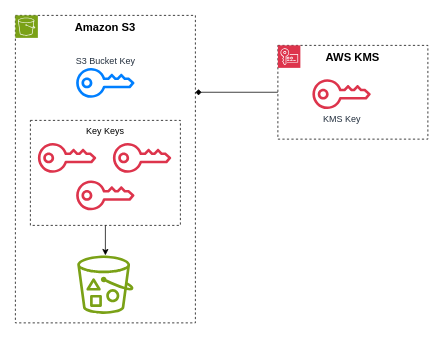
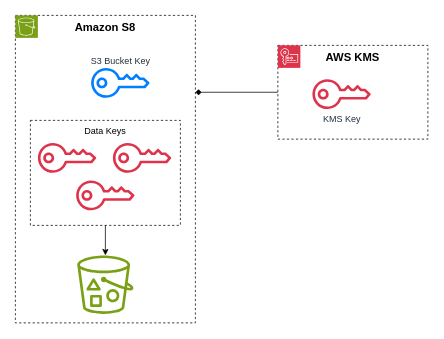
- <mxCell id="2" value="Amazon S3" style="rounded=0;whiteSpace=wrap;html=1;fillColor=none;dashed=1;verticalAlign=top;fontStyle=1;fontSize=15;" vertex="1" parent="1"><mxGeometry x="20" y="20" width="240" height="410" as="geometry" /></mxCell>
+ <mxCell id="2" value="Amazon S8" style="rounded=0;whiteSpace=wrap;html=1;fillColor=none;dashed=1;verticalAlign=top;fontStyle=1;fontSize=15;" vertex="1" parent="1"><mxGeometry x="20" y="20" width="240" height="410" as="geometry" /></mxCell>
- <mxCell id="8" value="S3 Bucket Key" style="sketch=0;outlineConnect=0;fontColor=#232F3E;gradientColor=none;fillColor=#007FFF;strokeColor=none;dashed=0;verticalLabelPosition=top;verticalAlign=bottom;align=center;html=1;fontSize=12;fontStyle=0;aspect=fixed;pointerEvents=1;shape=mxgraph.aws4.addon;labelPosition=center;" vertex="1" parent="1"><mxGeometry x="101" y="90" width="78" height="40" as="geometry" /></mxCell>
+ <mxCell id="8" value="S3 Bucket Key" style="sketch=0;outlineConnect=0;fontColor=#232F3E;gradientColor=none;fillColor=#007FFF;strokeColor=none;dashed=0;verticalLabelPosition=top;verticalAlign=bottom;align=center;html=1;fontSize=12;fontStyle=0;aspect=fixed;pointerEvents=1;shape=mxgraph.aws4.addon;labelPosition=center;" vertex="1" parent="1"><mxGeometry x="121" y="90" width="78" height="40" as="geometry" /></mxCell>
- <mxCell id="4" value="Key Keys" style="rounded=0;whiteSpace=wrap;html=1;fillColor=none;dashed=1;verticalAlign=top;" vertex="1" parent="1"><mxGeometry x="40" y="160" width="200" height="140" as="geometry" /></mxCell>
+ <mxCell id="4" value="Data Keys" style="rounded=0;whiteSpace=wrap;html=1;fillColor=none;dashed=1;verticalAlign=top;" vertex="1" parent="1"><mxGeometry x="40" y="160" width="200" height="140" as="geometry" /></mxCell>
